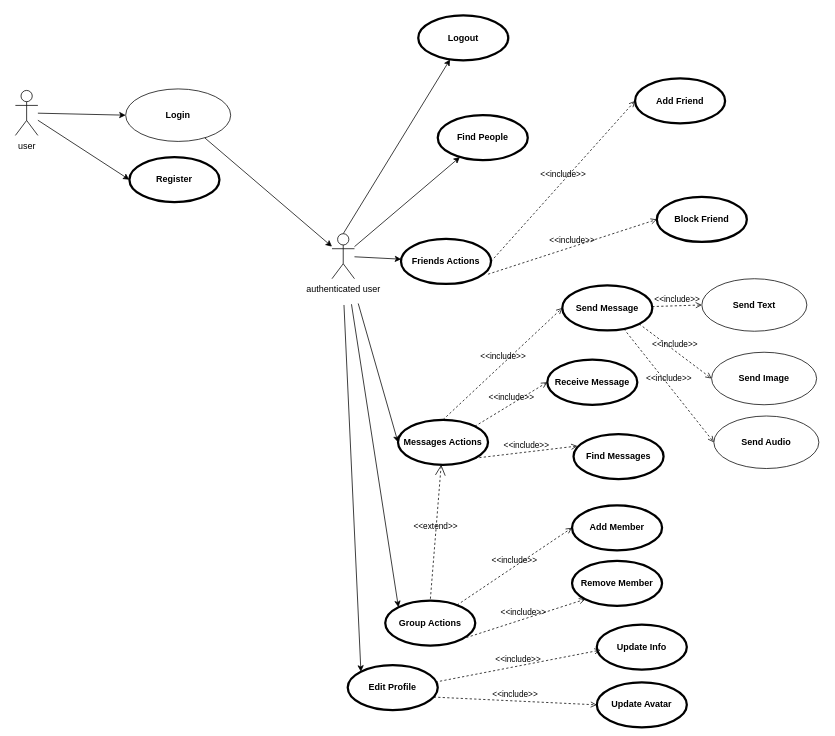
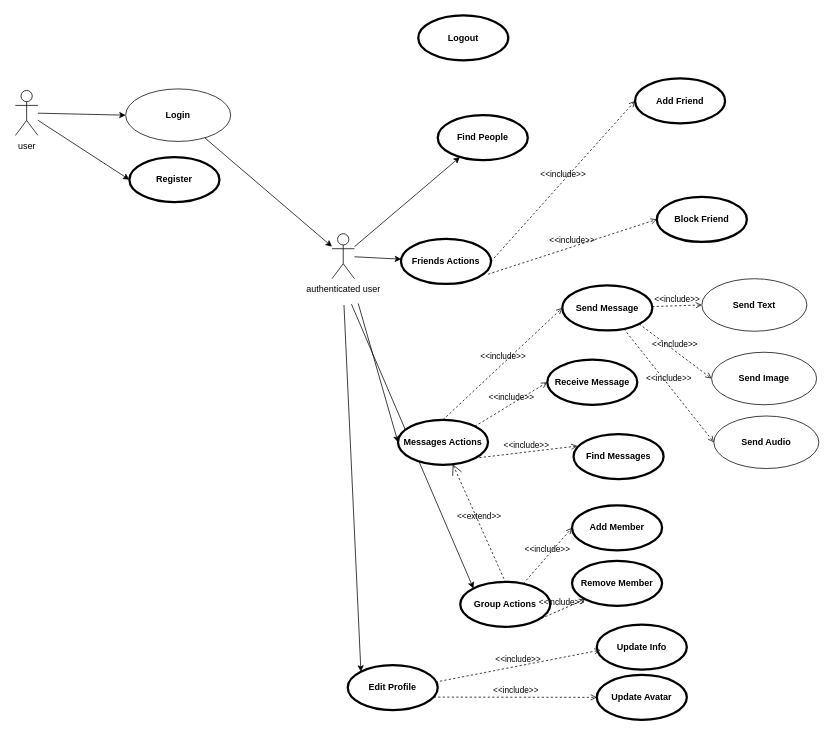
- <mxCell id="6" style="rounded=0;orthogonalLoop=1;jettySize=auto;html=1;exitX=0.5;exitY=0;exitDx=0;exitDy=0;exitPerimeter=0;" edge="1" parent="1" source="19" target="4"><mxGeometry relative="1" as="geometry"><mxPoint x="552" y="160" as="sourcePoint" /></mxGeometry></mxCell>
- <mxCell id="31" value="Group Actions" style="shape=ellipse;html=1;strokeWidth=3;fontStyle=1;whiteSpace=wrap;align=center;perimeter=ellipsePerimeter;" vertex="1" parent="1"><mxGeometry x="513" y="800" width="120" height="60" as="geometry" /></mxCell>
+ <mxCell id="31" value="Group Actions" style="shape=ellipse;html=1;strokeWidth=3;fontStyle=1;whiteSpace=wrap;align=center;perimeter=ellipsePerimeter;" vertex="1" parent="1"><mxGeometry x="613" y="775" width="120" height="60" as="geometry" /></mxCell>
- <mxCell id="41" value="Update Avatar" style="shape=ellipse;html=1;strokeWidth=3;fontStyle=1;whiteSpace=wrap;align=center;perimeter=ellipsePerimeter;" vertex="1" parent="1"><mxGeometry x="795" y="909" width="120" height="60" as="geometry" /></mxCell>
+ <mxCell id="41" value="Update Avatar" style="shape=ellipse;html=1;strokeWidth=3;fontStyle=1;whiteSpace=wrap;align=center;perimeter=ellipsePerimeter;" vertex="1" parent="1"><mxGeometry x="795" y="899" width="120" height="60" as="geometry" /></mxCell>
